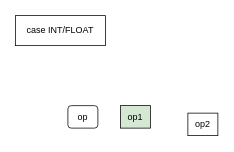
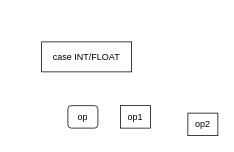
- <mxCell id="2" value="case INT/FLOAT" style="rounded=0;whiteSpace=wrap;html=1;" vertex="1" parent="1"><mxGeometry x="20" y="20" width="120" height="40" as="geometry" /></mxCell>
+ <mxCell id="2" value="case INT/FLOAT" style="rounded=0;whiteSpace=wrap;html=1;" vertex="1" parent="1"><mxGeometry x="55" y="55" width="120" height="40" as="geometry" /></mxCell>
- <mxCell id="4" value="op1" style="whiteSpace=wrap;html=1;fillColor=#d5e8d4;" vertex="1" parent="1"><mxGeometry x="160" y="140" width="40" height="30" as="geometry" /></mxCell>
+ <mxCell id="4" value="op1" style="whiteSpace=wrap;html=1;" vertex="1" parent="1"><mxGeometry x="160" y="140" width="40" height="30" as="geometry" /></mxCell>
